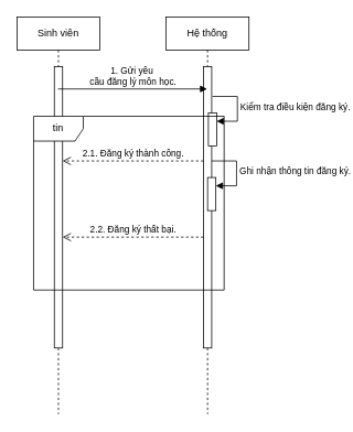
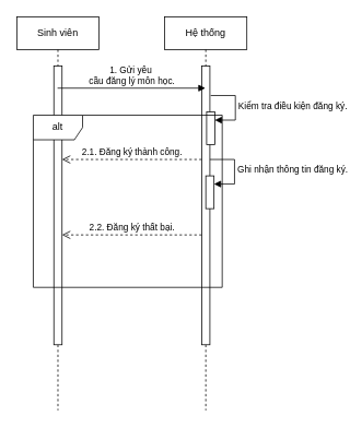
- <mxCell id="10" value="tin" style="shape=umlFrame;whiteSpace=wrap;html=1;pointerEvents=0;" vertex="1" parent="1"><mxGeometry x="40" y="140" width="230" height="210" as="geometry" /></mxCell>
+ <mxCell id="10" value="alt" style="shape=umlFrame;whiteSpace=wrap;html=1;pointerEvents=0;" vertex="1" parent="1"><mxGeometry x="40" y="140" width="230" height="210" as="geometry" /></mxCell>
